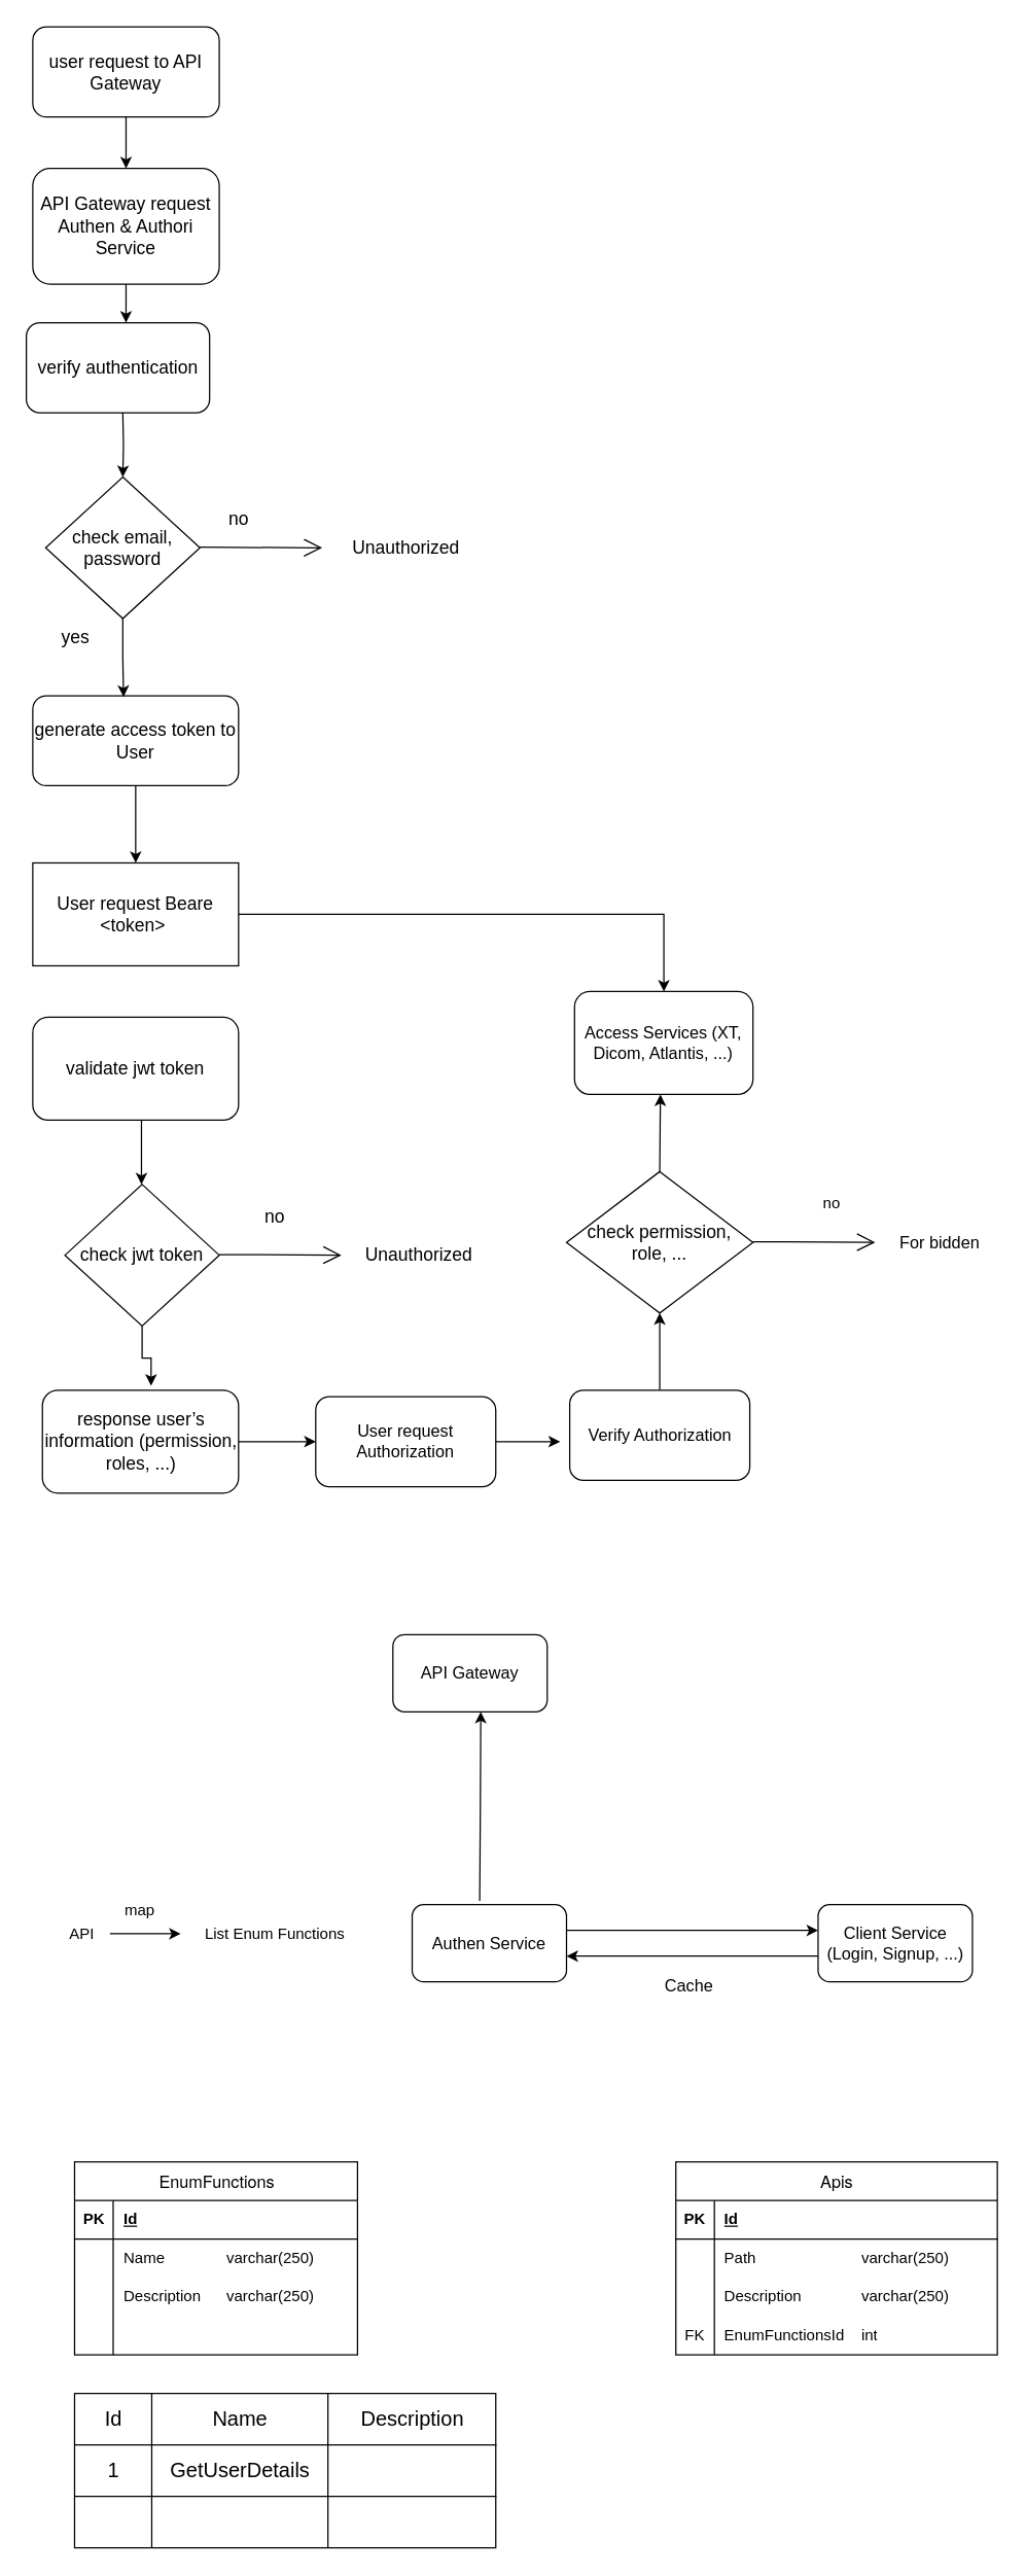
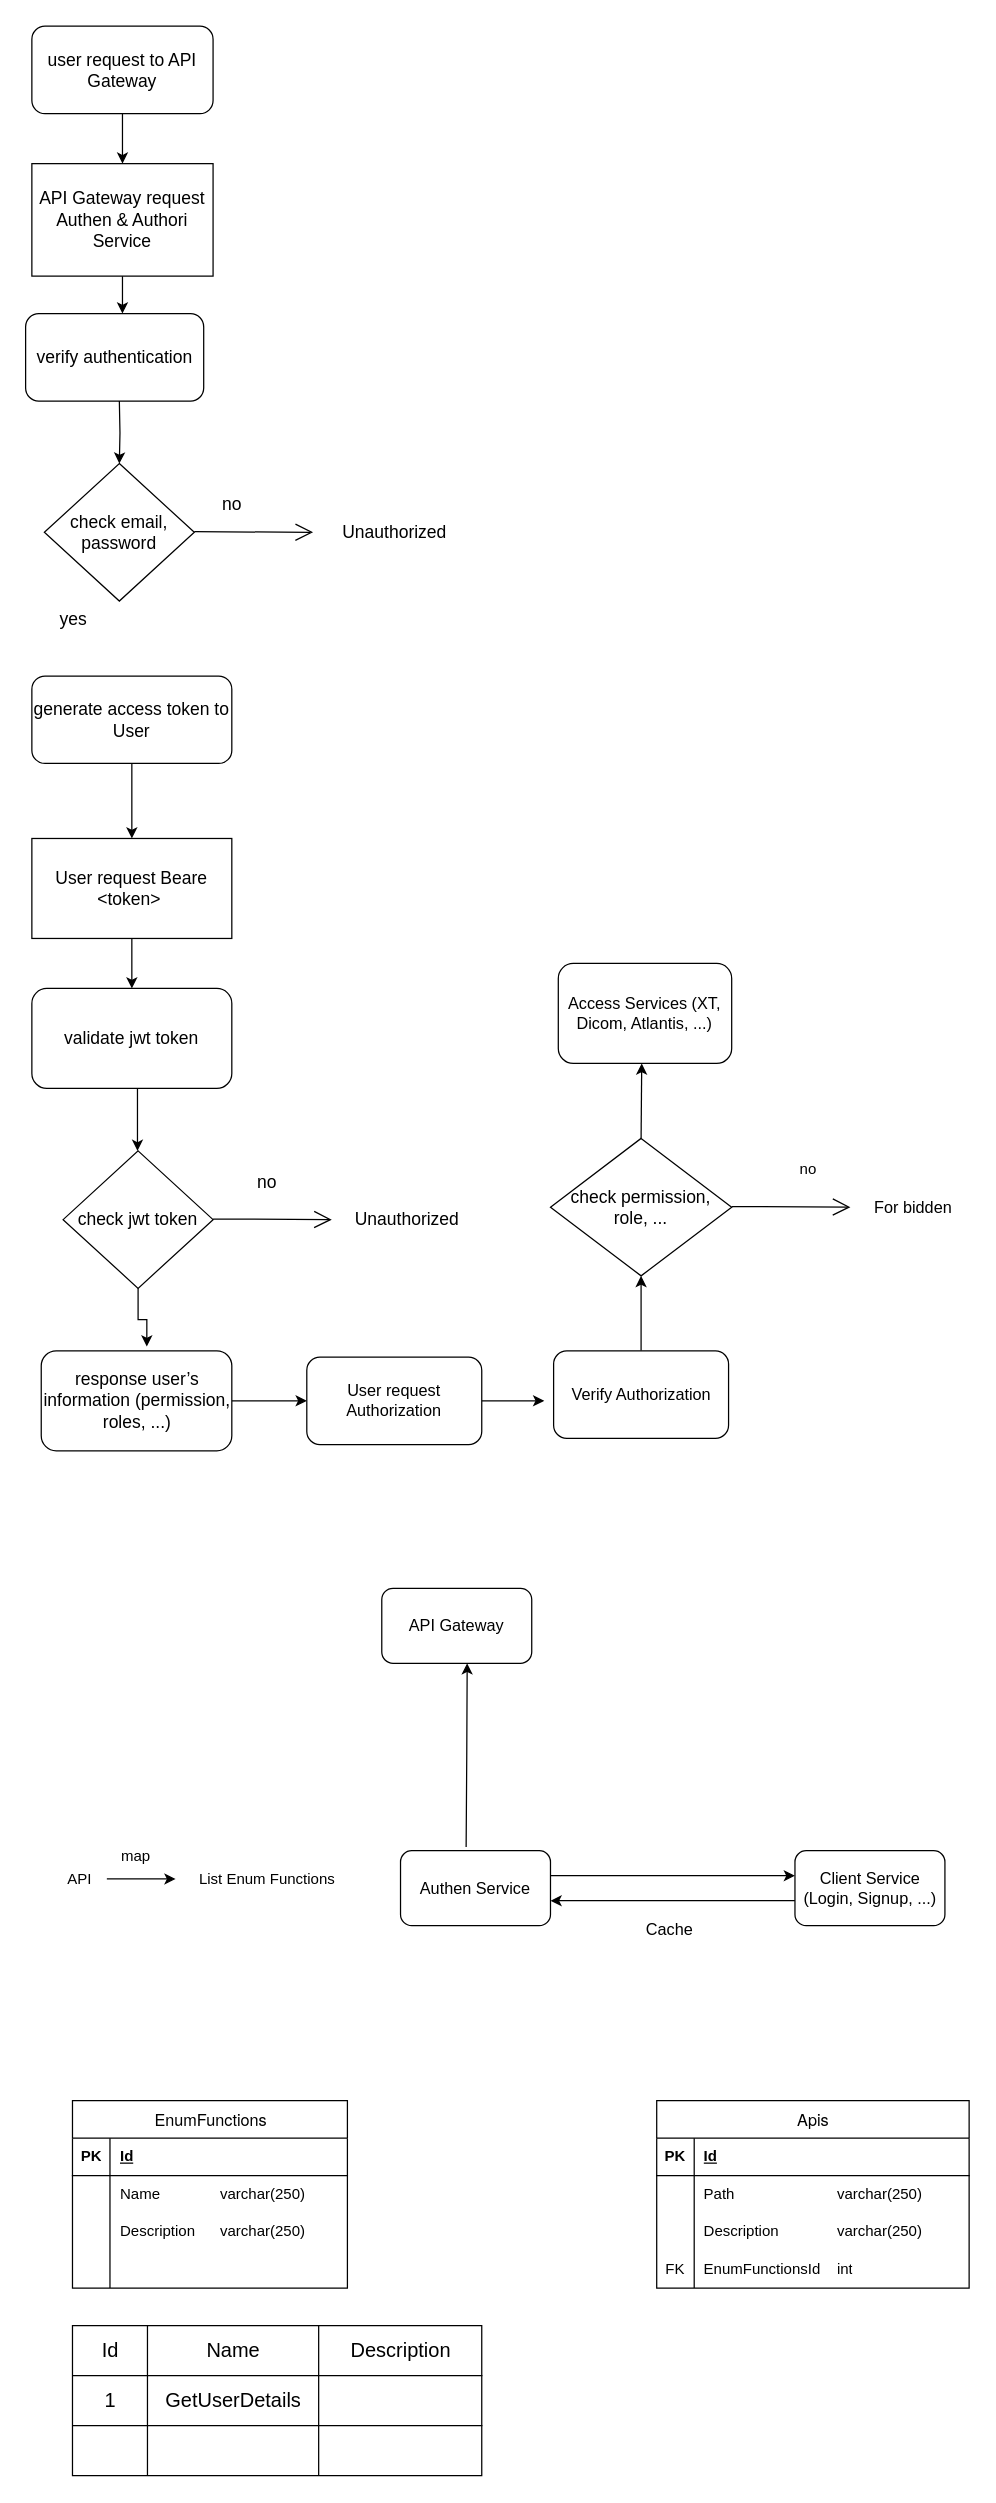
- <mxCell id="5" value="API Gateway request Authen &amp;amp; Authori Service" style="rounded=1;whiteSpace=wrap;html=1;fontSize=14;" vertex="1" parent="1"><mxGeometry x="25" y="130" width="145" height="90" as="geometry" /></mxCell>
+ <mxCell id="5" value="API Gateway request Authen &amp;amp; Authori Service" style="whiteSpace=wrap;html=1;fontSize=14;rounded=0;" vertex="1" parent="1"><mxGeometry x="25" y="130" width="145" height="90" as="geometry" /></mxCell>
- <mxCell id="19" style="edgeStyle=orthogonalEdgeStyle;rounded=0;orthogonalLoop=1;jettySize=auto;html=1;entryX=0.441;entryY=0.013;entryDx=0;entryDy=0;entryPerimeter=0;" edge="1" parent="1" source="6" target="12"><mxGeometry relative="1" as="geometry" /></mxCell>
- <mxCell id="17" style="edgeStyle=orthogonalEdgeStyle;rounded=0;orthogonalLoop=1;jettySize=auto;html=1;" edge="1" parent="1" source="18" target="36"><mxGeometry relative="1" as="geometry" /></mxCell>
+ <mxCell id="17" style="edgeStyle=orthogonalEdgeStyle;rounded=0;orthogonalLoop=1;jettySize=auto;html=1;entryX=0.5;entryY=0;entryDx=0;entryDy=0;" edge="1" parent="1" source="18" target="20"><mxGeometry relative="1" as="geometry" /></mxCell>
